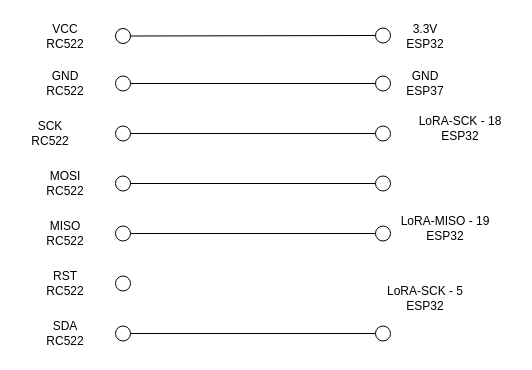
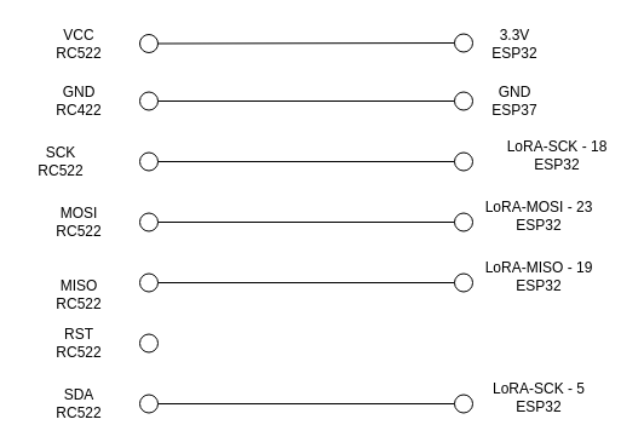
- <mxCell id="12" value="GND RC522" style="text;html=1;strokeColor=none;fillColor=none;align=center;verticalAlign=middle;whiteSpace=wrap;rounded=0;" vertex="1" parent="1"><mxGeometry x="35" y="68" width="60" height="30" as="geometry" /></mxCell>
+ <mxCell id="12" value="GND RC422" style="text;html=1;strokeColor=none;fillColor=none;align=center;verticalAlign=middle;whiteSpace=wrap;rounded=0;" vertex="1" parent="1"><mxGeometry x="35" y="68" width="60" height="30" as="geometry" /></mxCell>
+ <mxCell id="7" value="LoRA-MOSI - 23 ESP32" style="text;html=1;strokeColor=none;fillColor=none;align=center;verticalAlign=middle;whiteSpace=wrap;rounded=0;" vertex="1" parent="1"><mxGeometry x="395" y="168" width="100" height="20" as="geometry" /></mxCell>
- <mxCell id="17" value="MISO RC522" style="text;html=1;strokeColor=none;fillColor=none;align=center;verticalAlign=middle;whiteSpace=wrap;rounded=0;" vertex="1" parent="1"><mxGeometry x="35" y="218" width="60" height="30" as="geometry" /></mxCell>
+ <mxCell id="17" value="MISO RC522" style="text;html=1;strokeColor=none;fillColor=none;align=center;verticalAlign=middle;whiteSpace=wrap;rounded=0;" vertex="1" parent="1"><mxGeometry x="35" y="228" width="60" height="30" as="geometry" /></mxCell>
- <mxCell id="27" value="LoRA-SCK - 5 ESP32" style="text;html=1;strokeColor=none;fillColor=none;align=center;verticalAlign=middle;whiteSpace=wrap;rounded=0;" vertex="1" parent="1"><mxGeometry x="375" y="288" width="100" height="20" as="geometry" /></mxCell>
+ <mxCell id="27" value="LoRA-SCK - 5 ESP32" style="text;html=1;strokeColor=none;fillColor=none;align=center;verticalAlign=middle;whiteSpace=wrap;rounded=0;" vertex="1" parent="1"><mxGeometry x="395" y="318" width="100" height="20" as="geometry" /></mxCell>
